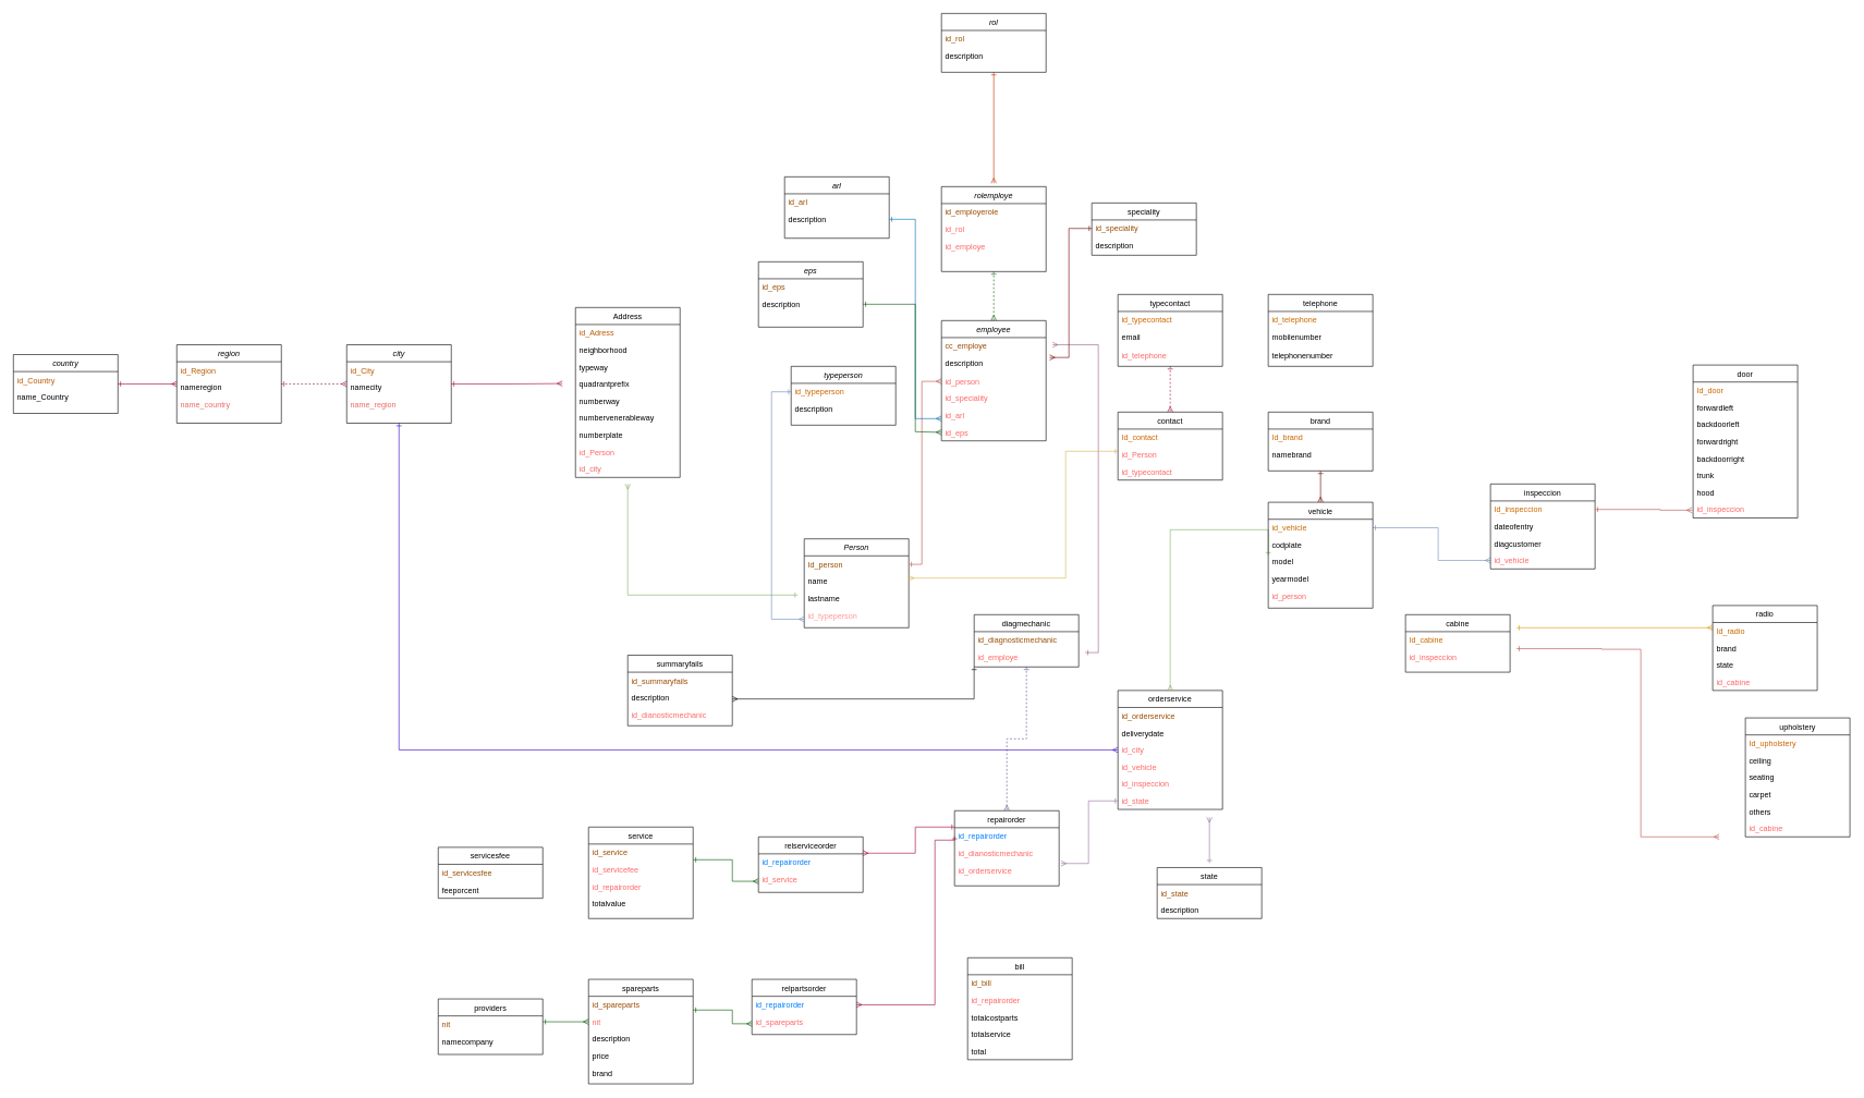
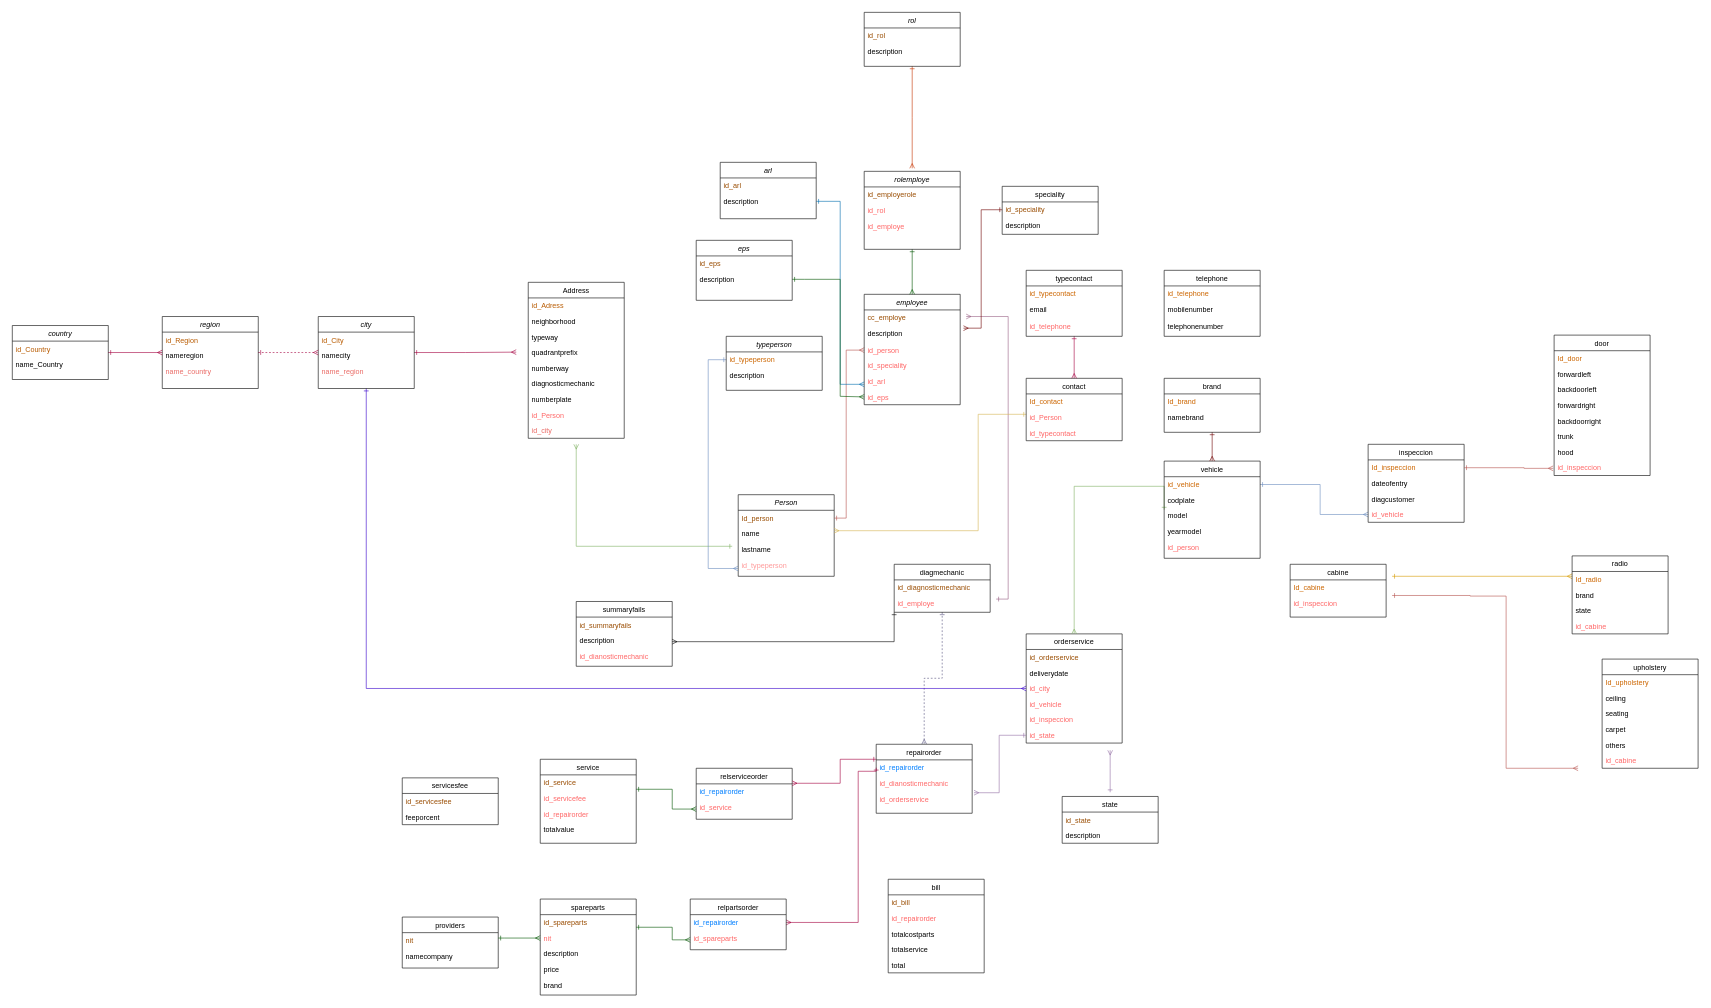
- <mxCell id="126" style="edgeStyle=orthogonalEdgeStyle;rounded=0;orthogonalLoop=1;jettySize=auto;html=1;exitX=0.5;exitY=1;exitDx=0;exitDy=0;fillColor=#008a00;strokeColor=#005700;endArrow=ERmany;endFill=0;startArrow=ERone;startFill=0;dashed=1;" parent="1" source="127" target="34" edge="1"><mxGeometry relative="1" as="geometry" /></mxCell>
+ <mxCell id="126" style="edgeStyle=orthogonalEdgeStyle;rounded=0;orthogonalLoop=1;jettySize=auto;html=1;exitX=0.5;exitY=1;exitDx=0;exitDy=0;fillColor=#008a00;strokeColor=#005700;endArrow=ERmany;endFill=0;startArrow=ERone;startFill=0;" parent="1" source="127" target="34" edge="1"><mxGeometry relative="1" as="geometry" /></mxCell>
- <mxCell id="121" style="edgeStyle=orthogonalEdgeStyle;rounded=0;orthogonalLoop=1;jettySize=auto;html=1;exitX=0.5;exitY=1;exitDx=0;exitDy=0;entryX=0.5;entryY=0;entryDx=0;entryDy=0;fillColor=#d80073;strokeColor=#A50040;endArrow=ERmany;endFill=0;startArrow=ERone;startFill=0;dashed=1;" parent="1" source="122" target="13" edge="1"><mxGeometry relative="1" as="geometry" /></mxCell>
+ <mxCell id="121" style="edgeStyle=orthogonalEdgeStyle;rounded=0;orthogonalLoop=1;jettySize=auto;html=1;exitX=0.5;exitY=1;exitDx=0;exitDy=0;entryX=0.5;entryY=0;entryDx=0;entryDy=0;fillColor=#d80073;strokeColor=#A50040;endArrow=ERmany;endFill=0;startArrow=ERone;startFill=0;" parent="1" source="122" target="13" edge="1"><mxGeometry relative="1" as="geometry" /></mxCell>
- <mxCell id="23" value="numbervenerableway" style="text;align=left;verticalAlign=top;spacingLeft=4;spacingRight=4;overflow=hidden;rotatable=0;points=[[0,0.5],[1,0.5]];portConstraint=eastwest;" parent="17" vertex="1"><mxGeometry y="156" width="160" height="26" as="geometry" /></mxCell>
+ <mxCell id="23" value="diagnosticmechanic" style="text;align=left;verticalAlign=top;spacingLeft=4;spacingRight=4;overflow=hidden;rotatable=0;points=[[0,0.5],[1,0.5]];portConstraint=eastwest;" parent="17" vertex="1"><mxGeometry y="156" width="160" height="26" as="geometry" /></mxCell>
